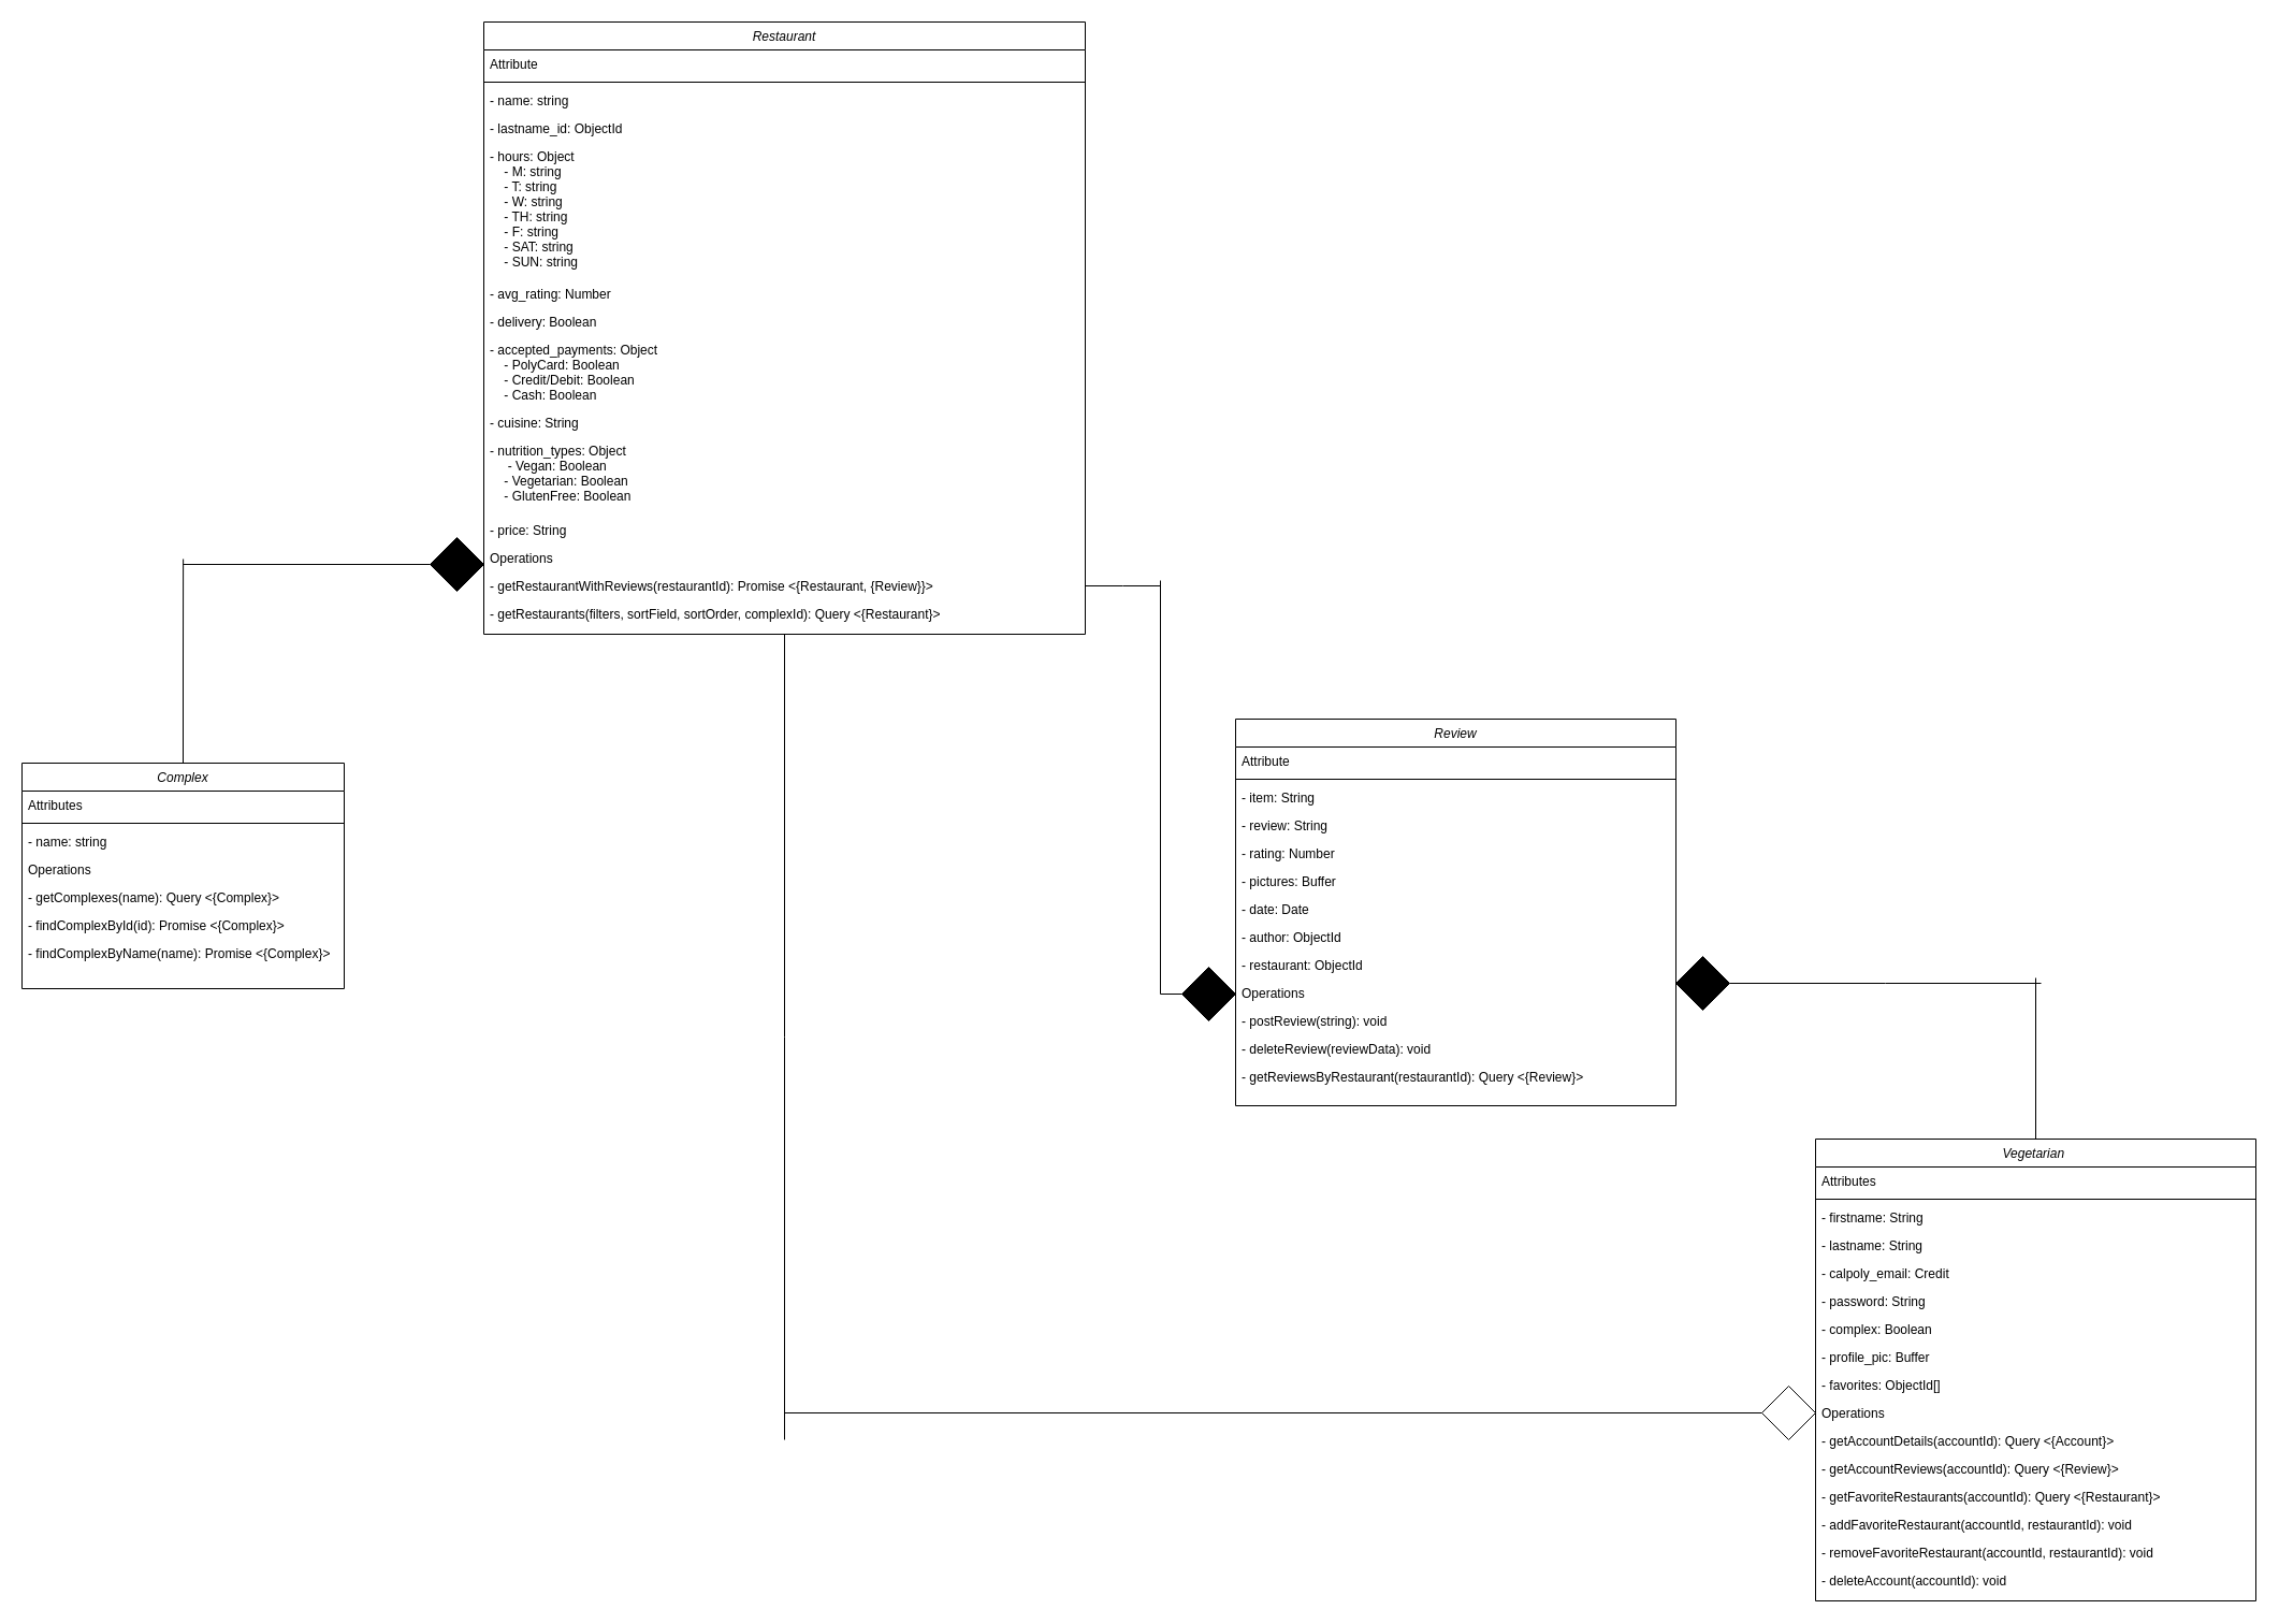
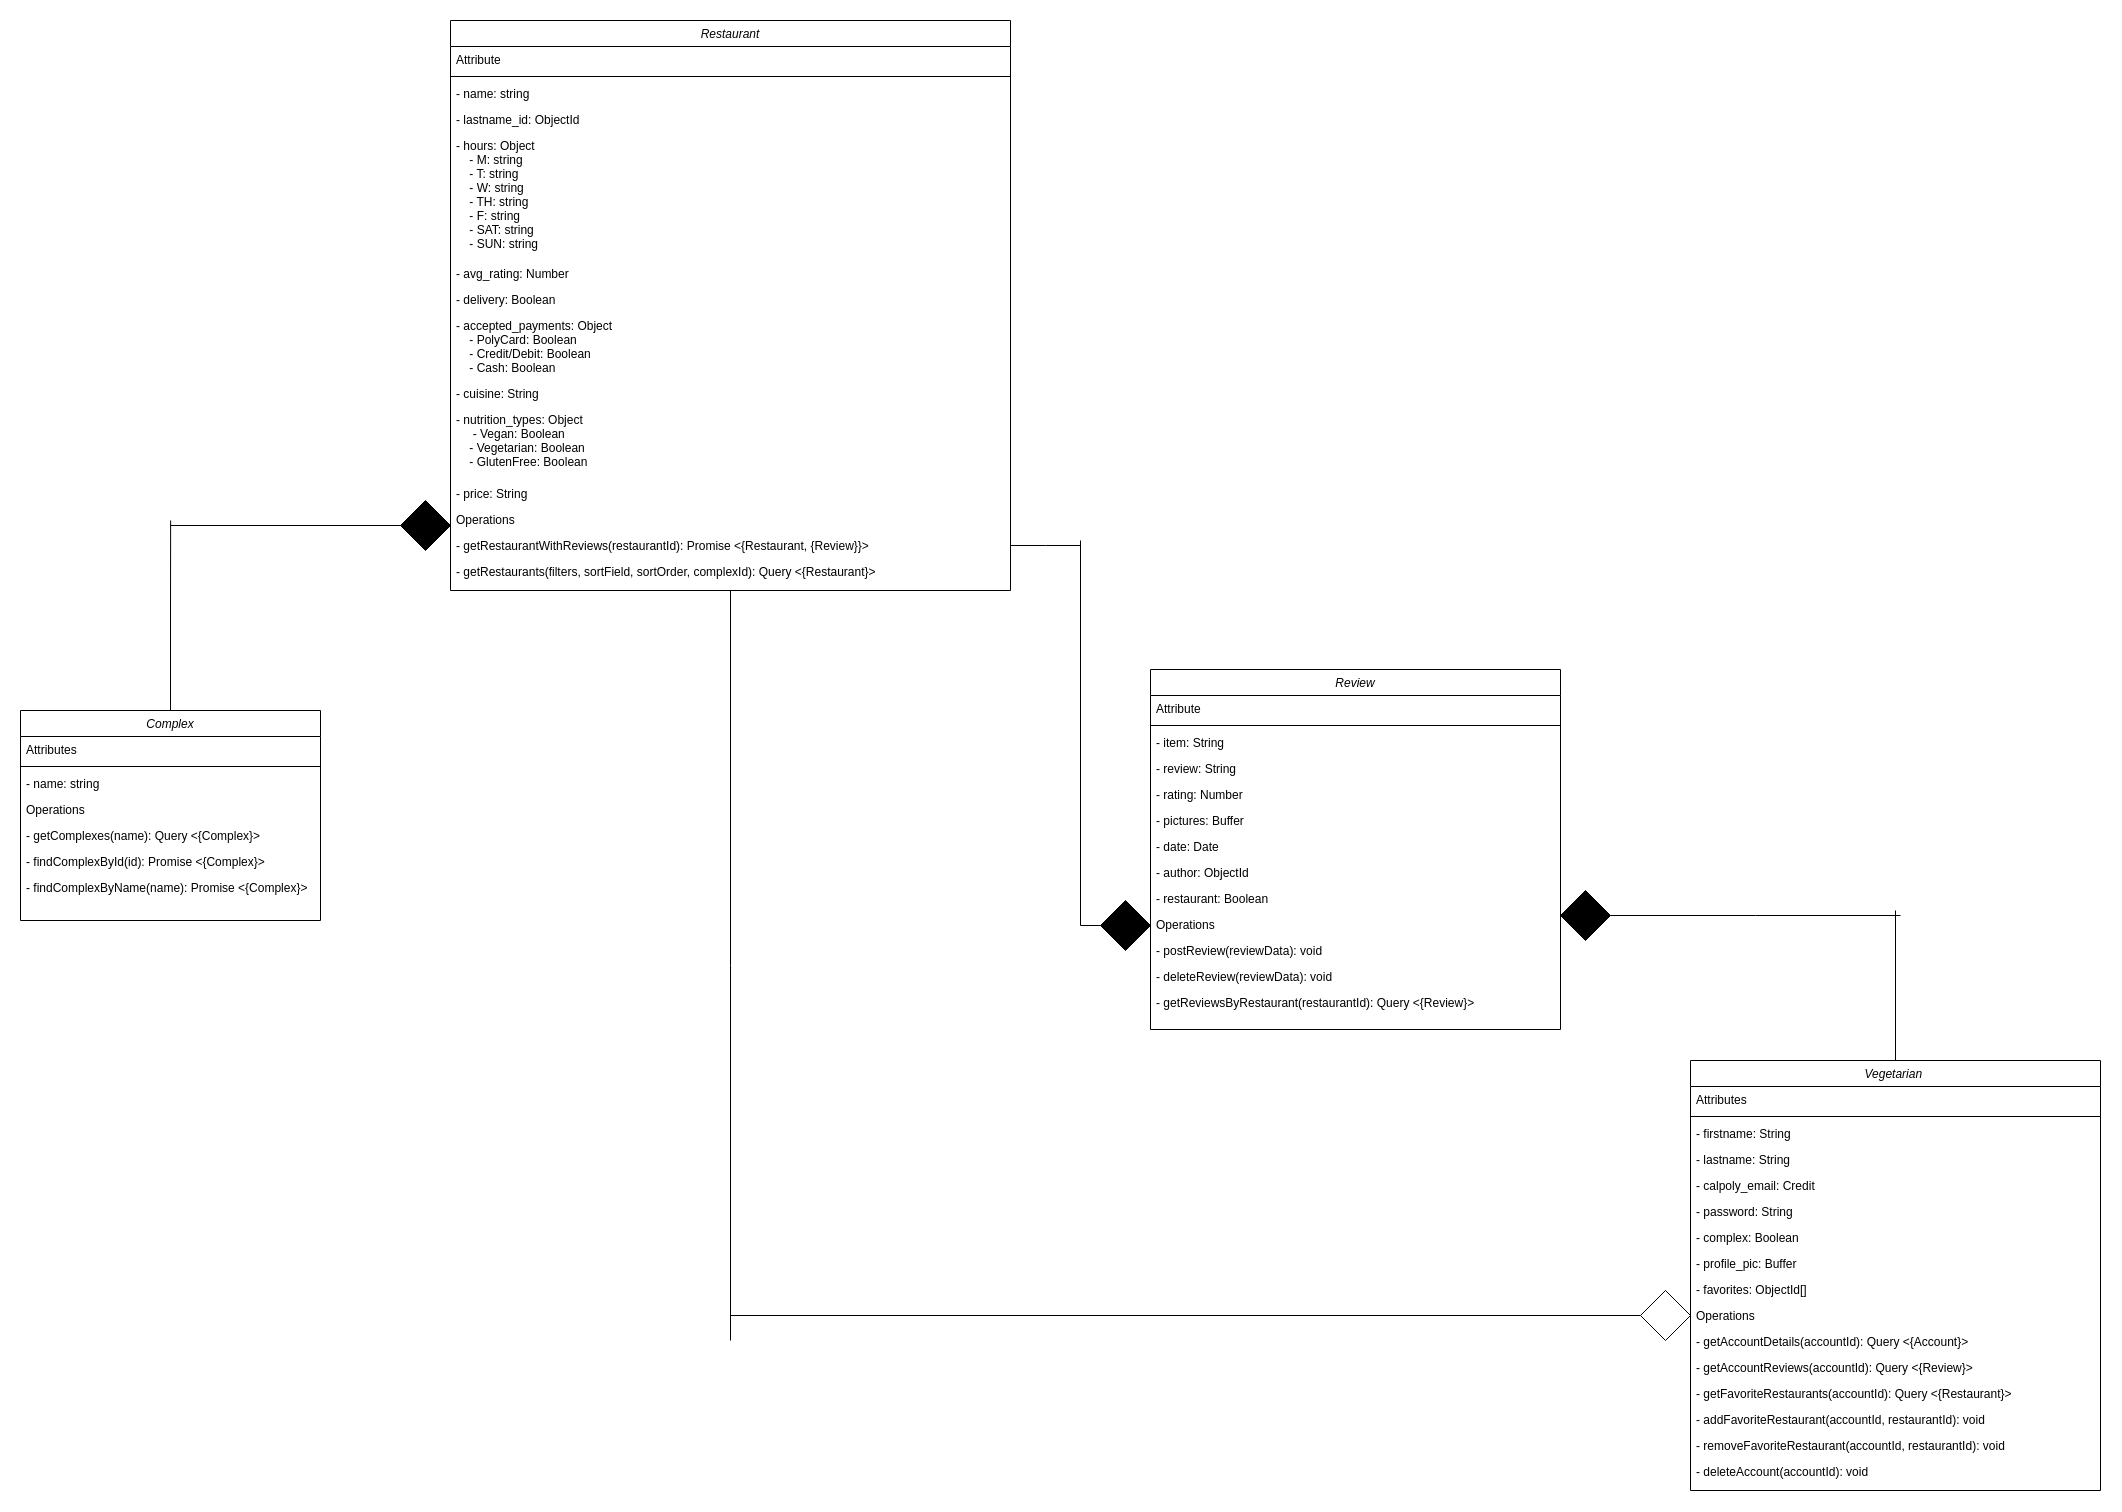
- <mxCell id="55" value="- restaurant: ObjectId" style="text;align=left;verticalAlign=top;spacingLeft=4;spacingRight=4;overflow=hidden;rotatable=0;points=[[0,0.5],[1,0.5]];portConstraint=eastwest;" vertex="1" parent="46"><mxGeometry y="216" width="410" height="26" as="geometry" /></mxCell>
+ <mxCell id="55" value="- restaurant: Boolean" style="text;align=left;verticalAlign=top;spacingLeft=4;spacingRight=4;overflow=hidden;rotatable=0;points=[[0,0.5],[1,0.5]];portConstraint=eastwest;" vertex="1" parent="46"><mxGeometry y="216" width="410" height="26" as="geometry" /></mxCell>
- <mxCell id="57" value="- postReview(string): void" style="text;align=left;verticalAlign=top;spacingLeft=4;spacingRight=4;overflow=hidden;rotatable=0;points=[[0,0.5],[1,0.5]];portConstraint=eastwest;" vertex="1" parent="46"><mxGeometry y="268" width="410" height="26" as="geometry" /></mxCell>
+ <mxCell id="57" value="- postReview(reviewData): void" style="text;align=left;verticalAlign=top;spacingLeft=4;spacingRight=4;overflow=hidden;rotatable=0;points=[[0,0.5],[1,0.5]];portConstraint=eastwest;" vertex="1" parent="46"><mxGeometry y="268" width="410" height="26" as="geometry" /></mxCell>
